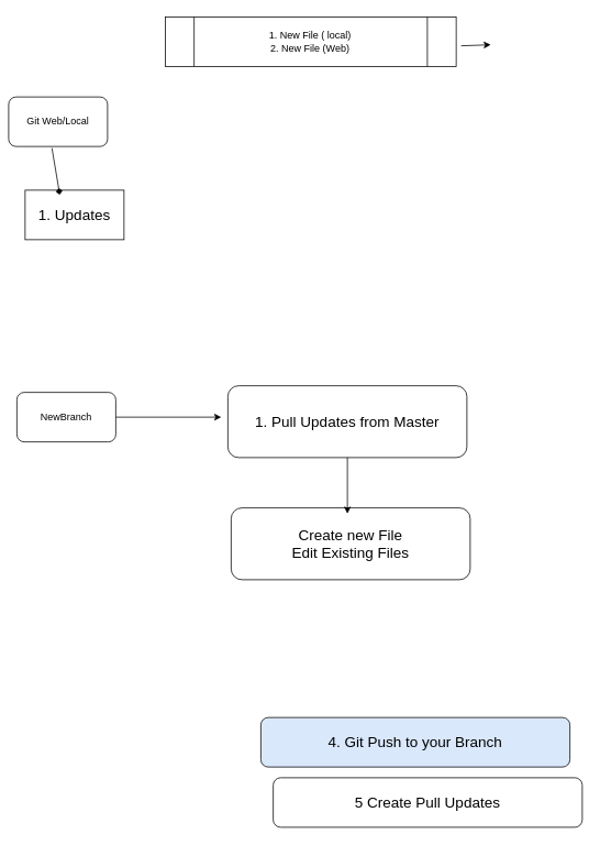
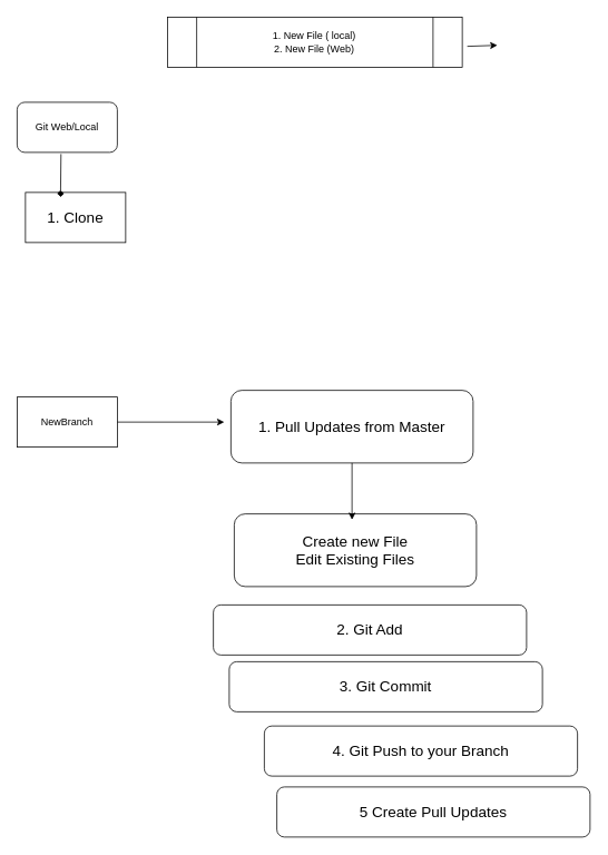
- <mxCell id="3" value="Git Web/Local" style="rounded=1;whiteSpace=wrap;html=1;" vertex="1" parent="1"><mxGeometry x="10" y="117" width="120" height="60" as="geometry" /></mxCell>
+ <mxCell id="3" value="Git Web/Local" style="rounded=1;whiteSpace=wrap;html=1;" vertex="1" parent="1"><mxGeometry x="20" y="122" width="120" height="60" as="geometry" /></mxCell>
- <mxCell id="9" value="1. Updates" style="rounded=0;whiteSpace=wrap;html=1;fontSize=18;" vertex="1" parent="1"><mxGeometry x="30" y="230" width="120" height="60" as="geometry" /></mxCell>
+ <mxCell id="9" value="1. Clone" style="rounded=0;whiteSpace=wrap;html=1;fontSize=18;" vertex="1" parent="1"><mxGeometry x="30" y="230" width="120" height="60" as="geometry" /></mxCell>
- <mxCell id="2" value="NewBranch" style="whiteSpace=wrap;html=1;rounded=1;" vertex="1" parent="1"><mxGeometry x="20" y="475" width="120" height="60" as="geometry" /></mxCell>
+ <mxCell id="2" value="NewBranch" style="rounded=0;whiteSpace=wrap;html=1;" vertex="1" parent="1"><mxGeometry x="20" y="475" width="120" height="60" as="geometry" /></mxCell>
+ <mxCell id="13" value="2. Git Add" style="rounded=1;whiteSpace=wrap;html=1;fontSize=18;" vertex="1" parent="1"><mxGeometry x="255" y="724" width="375" height="60" as="geometry" /></mxCell>
+ <mxCell id="12" value="3. Git Commit" style="rounded=1;whiteSpace=wrap;html=1;fontSize=18;" vertex="1" parent="1"><mxGeometry x="274" y="792" width="375" height="60" as="geometry" /></mxCell>
- <mxCell id="14" value="4. Git Push to your Branch" style="rounded=1;whiteSpace=wrap;html=1;fontSize=18;fillColor=#dae8fc;" vertex="1" parent="1"><mxGeometry x="316" y="869" width="375" height="60" as="geometry" /></mxCell>
+ <mxCell id="14" value="4. Git Push to your Branch" style="rounded=1;whiteSpace=wrap;html=1;fontSize=18;" vertex="1" parent="1"><mxGeometry x="316" y="869" width="375" height="60" as="geometry" /></mxCell>
